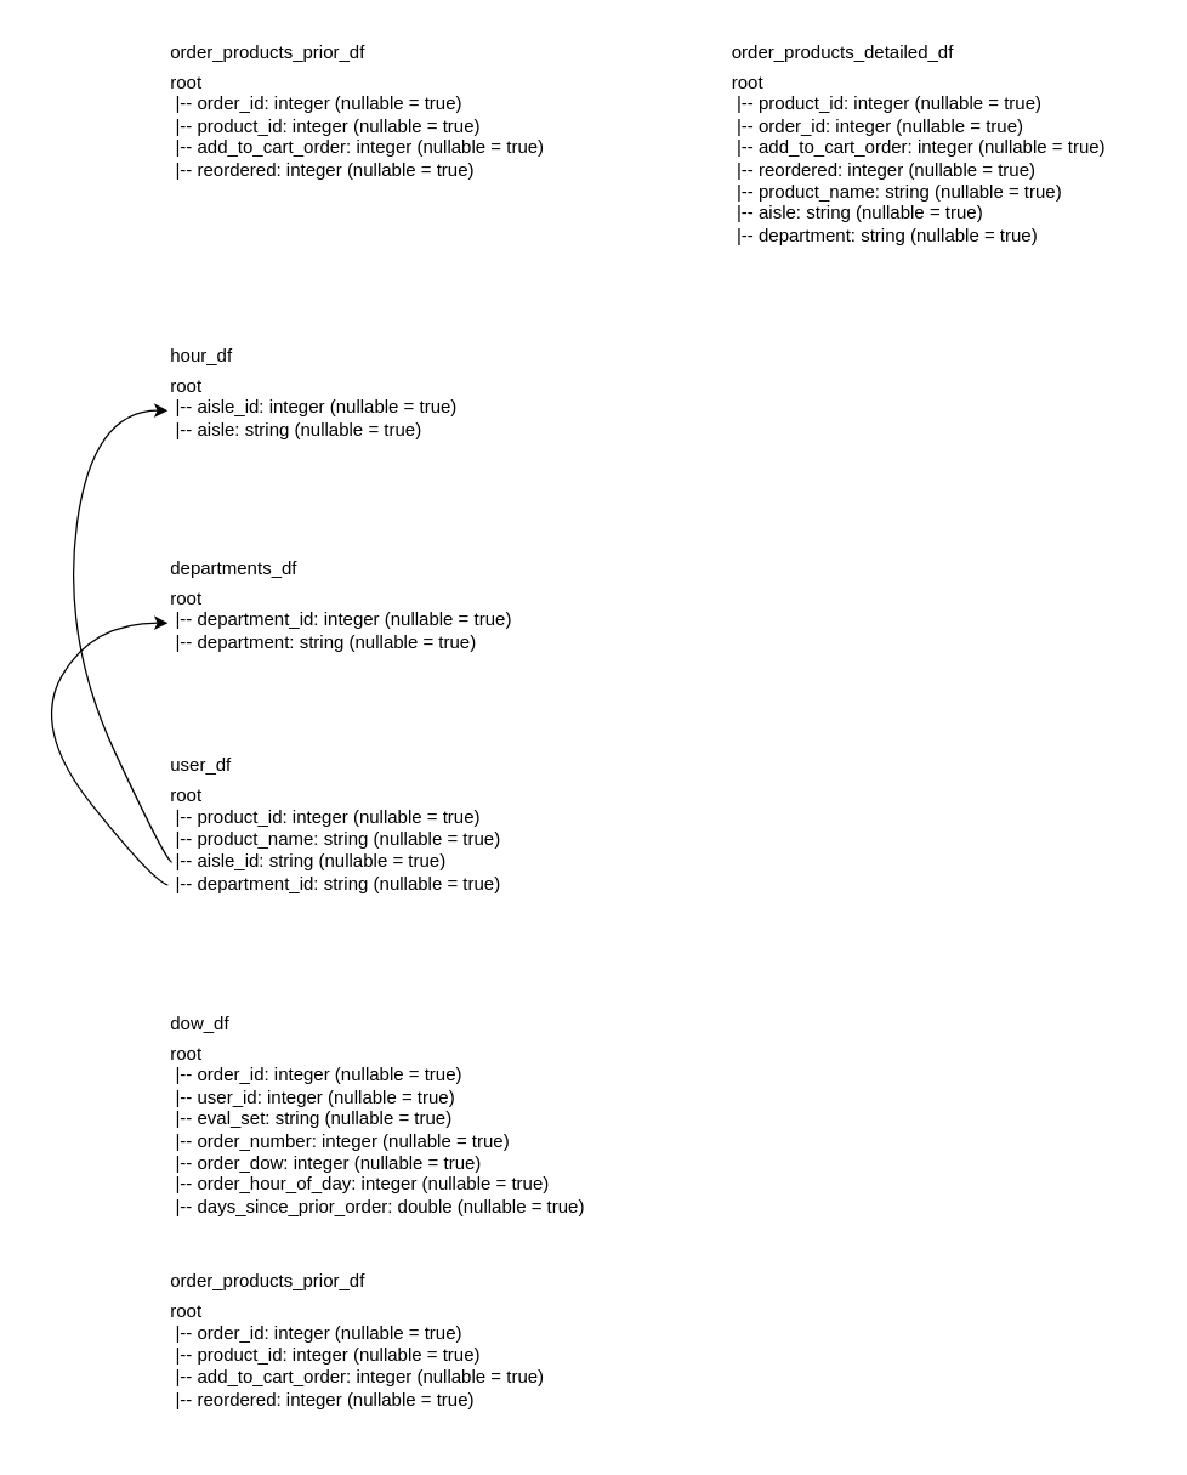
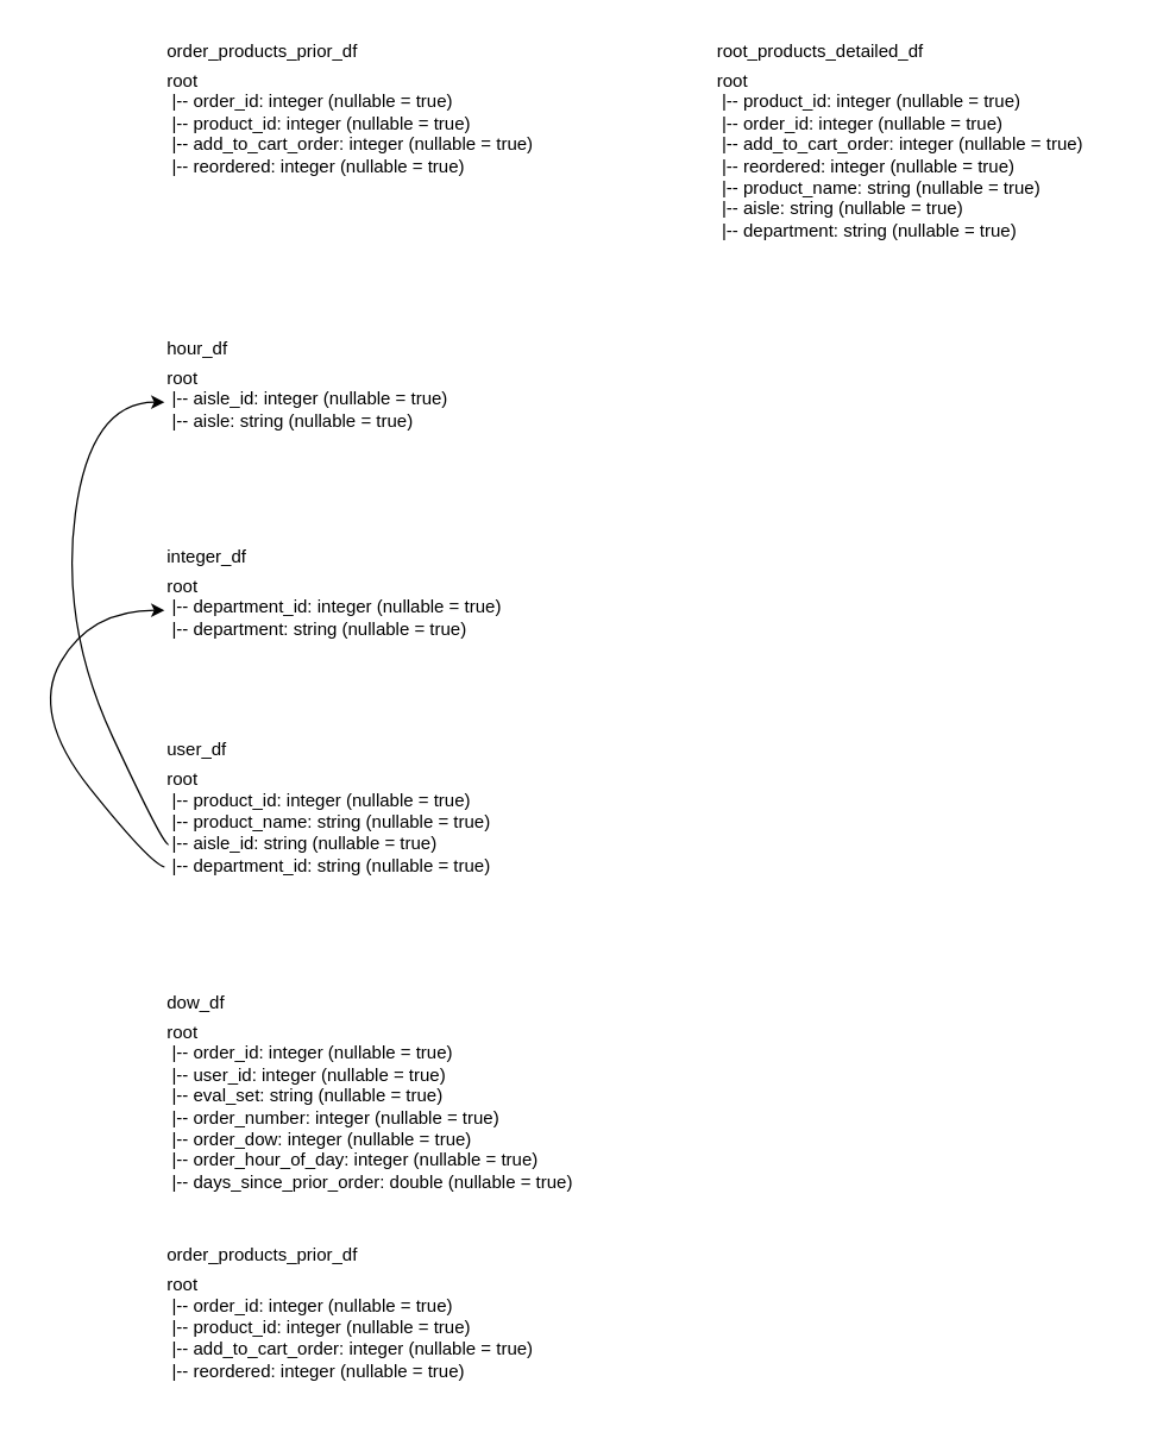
- <mxCell id="4" value="order_products_detailed_df" style="text;whiteSpace=wrap;" vertex="1" parent="1"><mxGeometry x="480" y="20" width="180" height="40" as="geometry" /></mxCell>
+ <mxCell id="4" value="root_products_detailed_df" style="text;whiteSpace=wrap;" vertex="1" parent="1"><mxGeometry x="480" y="20" width="180" height="40" as="geometry" /></mxCell>
- <mxCell id="8" value="departments_df" style="text;whiteSpace=wrap;" vertex="1" parent="1"><mxGeometry x="110" y="360" width="120" height="40" as="geometry" /></mxCell>
+ <mxCell id="8" value="integer_df" style="text;whiteSpace=wrap;" vertex="1" parent="1"><mxGeometry x="110" y="360" width="120" height="40" as="geometry" /></mxCell>
